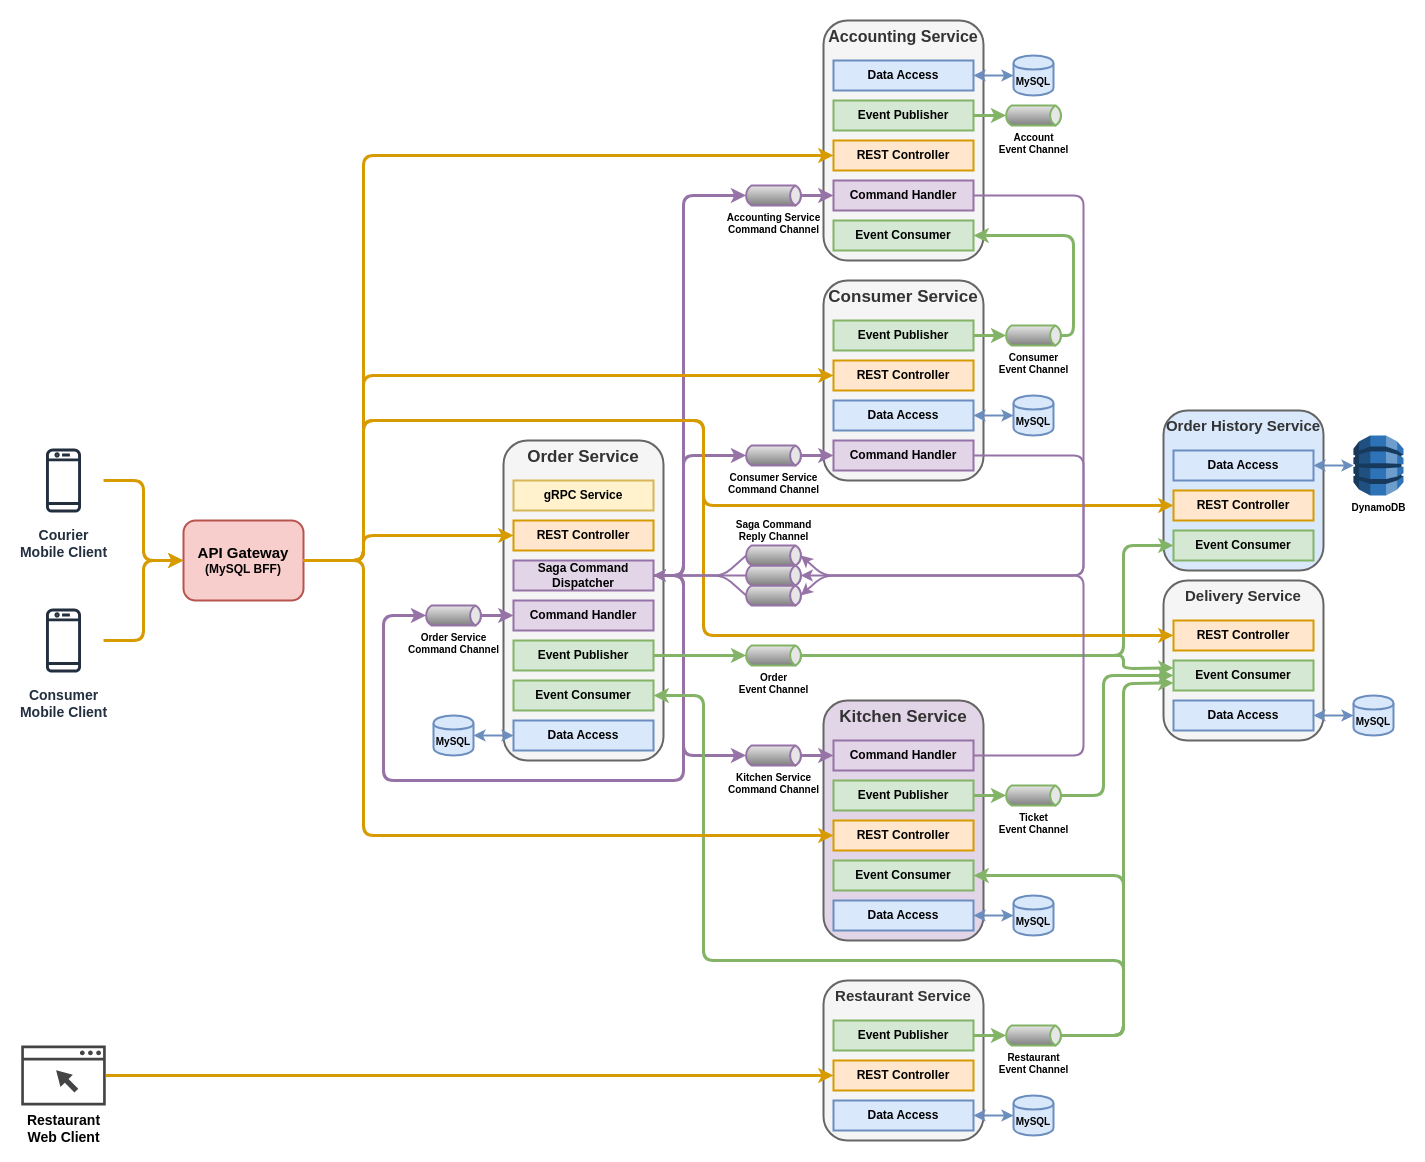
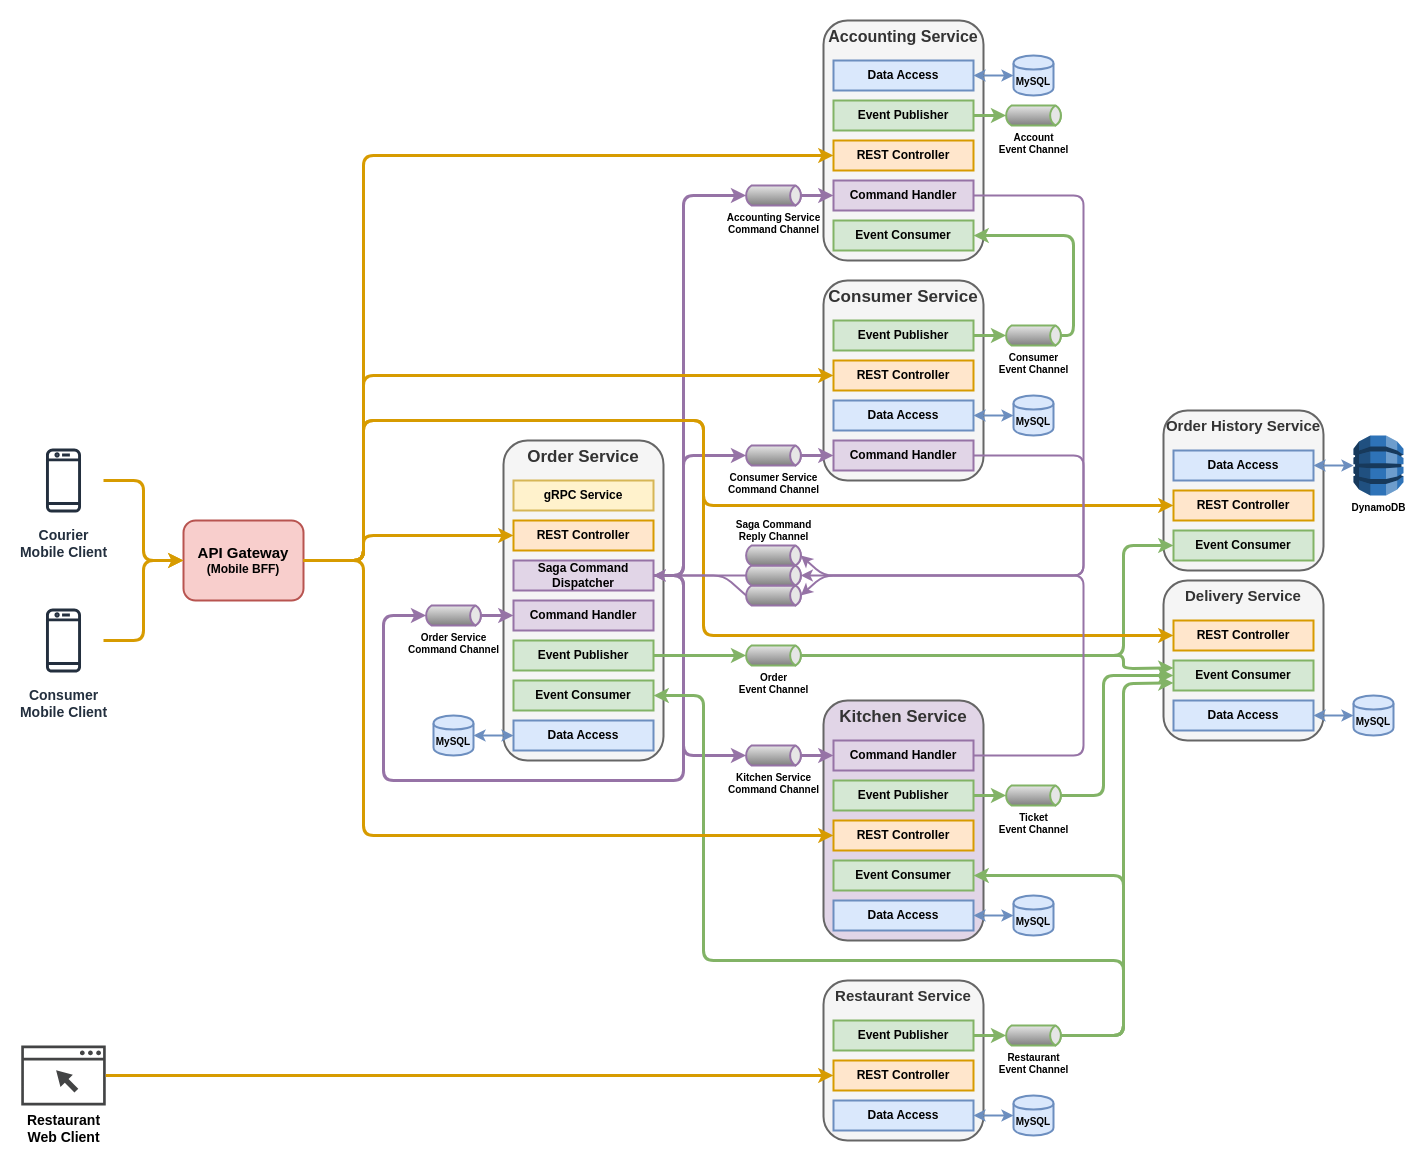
- <mxCell id="9" value="&lt;font style=&quot;font-size: 15px&quot;&gt;&lt;b&gt;Order History Service&lt;/b&gt;&lt;/font&gt;" style="rounded=1;whiteSpace=wrap;html=1;verticalAlign=top;strokeWidth=2;fillColor=#dae8fc;strokeColor=#666666;fontColor=#333333;" vertex="1" parent="1"><mxGeometry x="1163" y="410" width="160" height="160" as="geometry" /></mxCell>
+ <mxCell id="9" value="&lt;font style=&quot;font-size: 15px&quot;&gt;&lt;b&gt;Order History Service&lt;/b&gt;&lt;/font&gt;" style="rounded=1;whiteSpace=wrap;html=1;verticalAlign=top;strokeWidth=2;fillColor=#f5f5f5;strokeColor=#666666;fontColor=#333333;" vertex="1" parent="1"><mxGeometry x="1163" y="410" width="160" height="160" as="geometry" /></mxCell>
- <mxCell id="2" value="&lt;font&gt;&lt;b&gt;&lt;span style=&quot;font-size: 15px&quot;&gt;API Gateway&lt;/span&gt;&lt;br&gt;&lt;font style=&quot;font-size: 12px&quot;&gt;(MySQL BFF)&lt;/font&gt;&lt;br&gt;&lt;/b&gt;&lt;/font&gt;" style="rounded=1;whiteSpace=wrap;html=1;verticalAlign=middle;strokeWidth=2;fillColor=#f8cecc;strokeColor=#b85450;" vertex="1" parent="1"><mxGeometry x="183" y="520" width="120" height="80" as="geometry" /></mxCell>
+ <mxCell id="2" value="&lt;font&gt;&lt;b&gt;&lt;span style=&quot;font-size: 15px&quot;&gt;API Gateway&lt;/span&gt;&lt;br&gt;&lt;font style=&quot;font-size: 12px&quot;&gt;(Mobile BFF)&lt;/font&gt;&lt;br&gt;&lt;/b&gt;&lt;/font&gt;" style="rounded=1;whiteSpace=wrap;html=1;verticalAlign=middle;strokeWidth=2;fillColor=#f8cecc;strokeColor=#b85450;" vertex="1" parent="1"><mxGeometry x="183" y="520" width="120" height="80" as="geometry" /></mxCell>
- <mxCell id="96" value="" style="endArrow=classic;html=1;strokeWidth=2;fontSize=8;exitX=0;exitY=0.5;exitDx=2.7;exitDy=0;exitPerimeter=0;entryX=1;entryY=0.5;entryDx=0;entryDy=0;fillColor=#e1d5e7;strokeColor=#9673a6;" edge="1" parent="1" source="91" target="27"><mxGeometry width="50" height="50" relative="1" as="geometry"><mxPoint x="613" y="700" as="sourcePoint" /><mxPoint x="663" y="650" as="targetPoint" /><Array as="points"><mxPoint x="723" y="575" /></Array></mxGeometry></mxCell>
